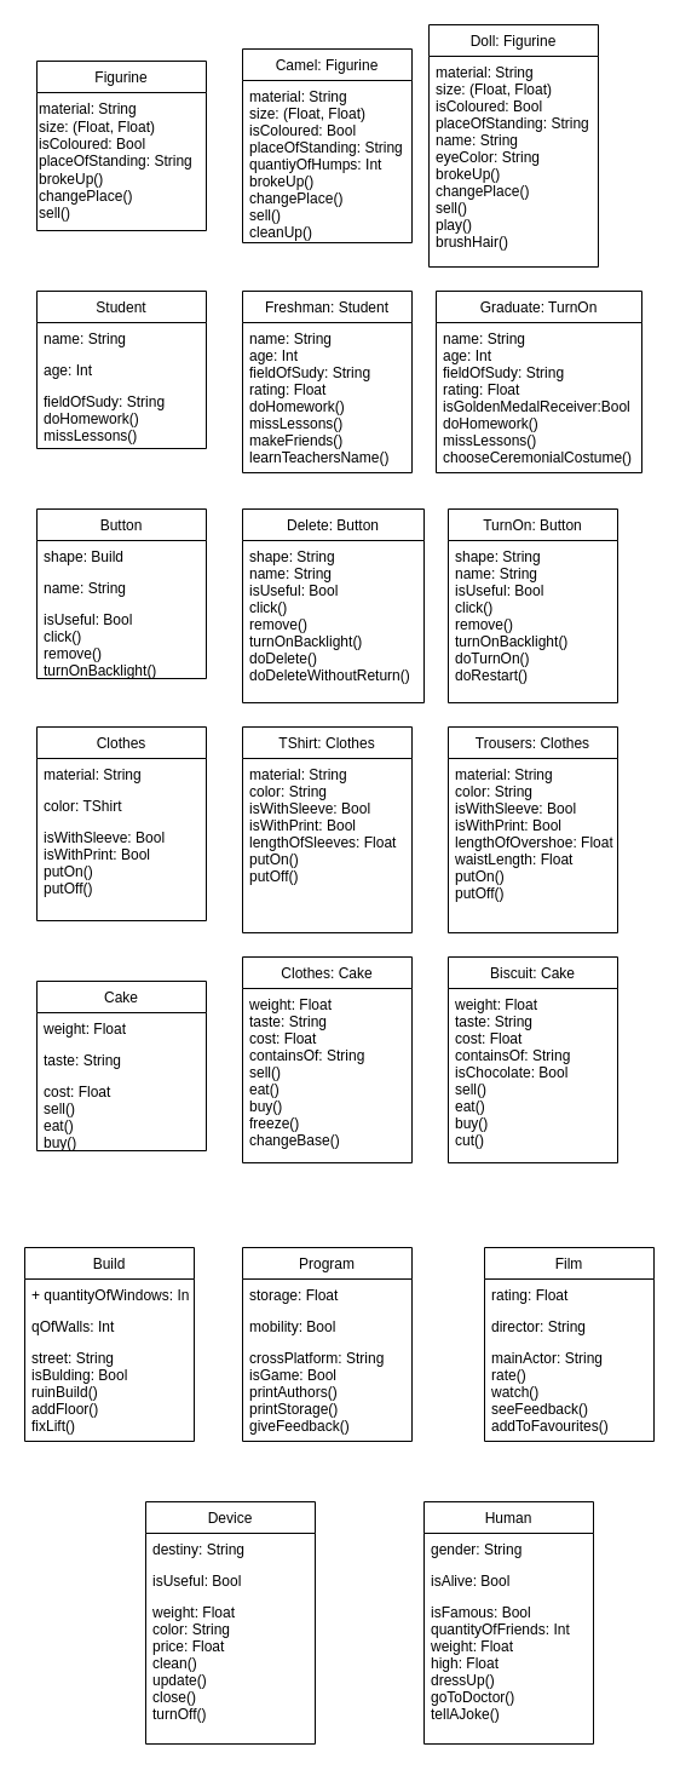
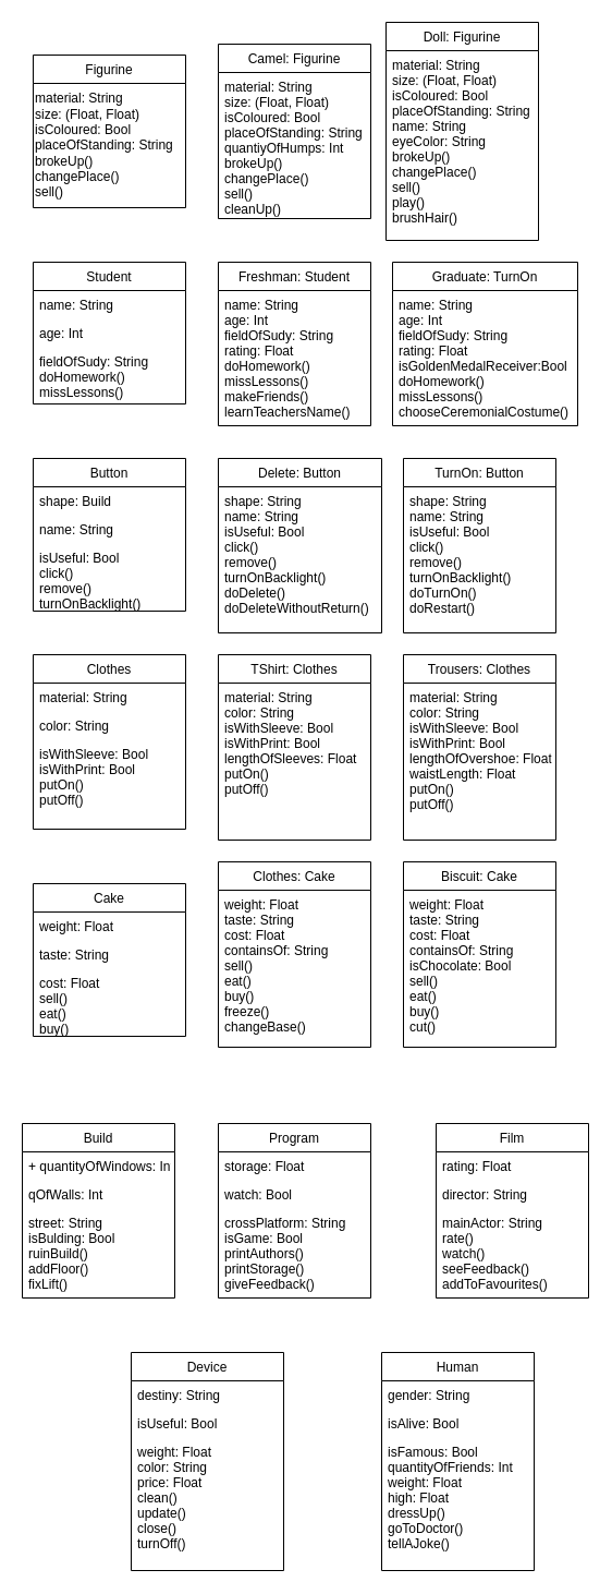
- <mxCell id="46" value="color: TShirt" style="text;strokeColor=none;fillColor=none;align=left;verticalAlign=top;spacingLeft=4;spacingRight=4;overflow=hidden;rotatable=0;points=[[0,0.5],[1,0.5]];portConstraint=eastwest;" vertex="1" parent="44"><mxGeometry y="52" width="140" height="26" as="geometry" /></mxCell>
+ <mxCell id="46" value="color: String" style="text;strokeColor=none;fillColor=none;align=left;verticalAlign=top;spacingLeft=4;spacingRight=4;overflow=hidden;rotatable=0;points=[[0,0.5],[1,0.5]];portConstraint=eastwest;" vertex="1" parent="44"><mxGeometry y="52" width="140" height="26" as="geometry" /></mxCell>
- <mxCell id="8" value="mobility: Bool" style="text;strokeColor=none;fillColor=none;align=left;verticalAlign=top;spacingLeft=4;spacingRight=4;overflow=hidden;rotatable=0;points=[[0,0.5],[1,0.5]];portConstraint=eastwest;" parent="6" vertex="1"><mxGeometry y="52" width="140" height="26" as="geometry" /></mxCell>
+ <mxCell id="8" value="watch: Bool" style="text;strokeColor=none;fillColor=none;align=left;verticalAlign=top;spacingLeft=4;spacingRight=4;overflow=hidden;rotatable=0;points=[[0,0.5],[1,0.5]];portConstraint=eastwest;" parent="6" vertex="1"><mxGeometry y="52" width="140" height="26" as="geometry" /></mxCell>
